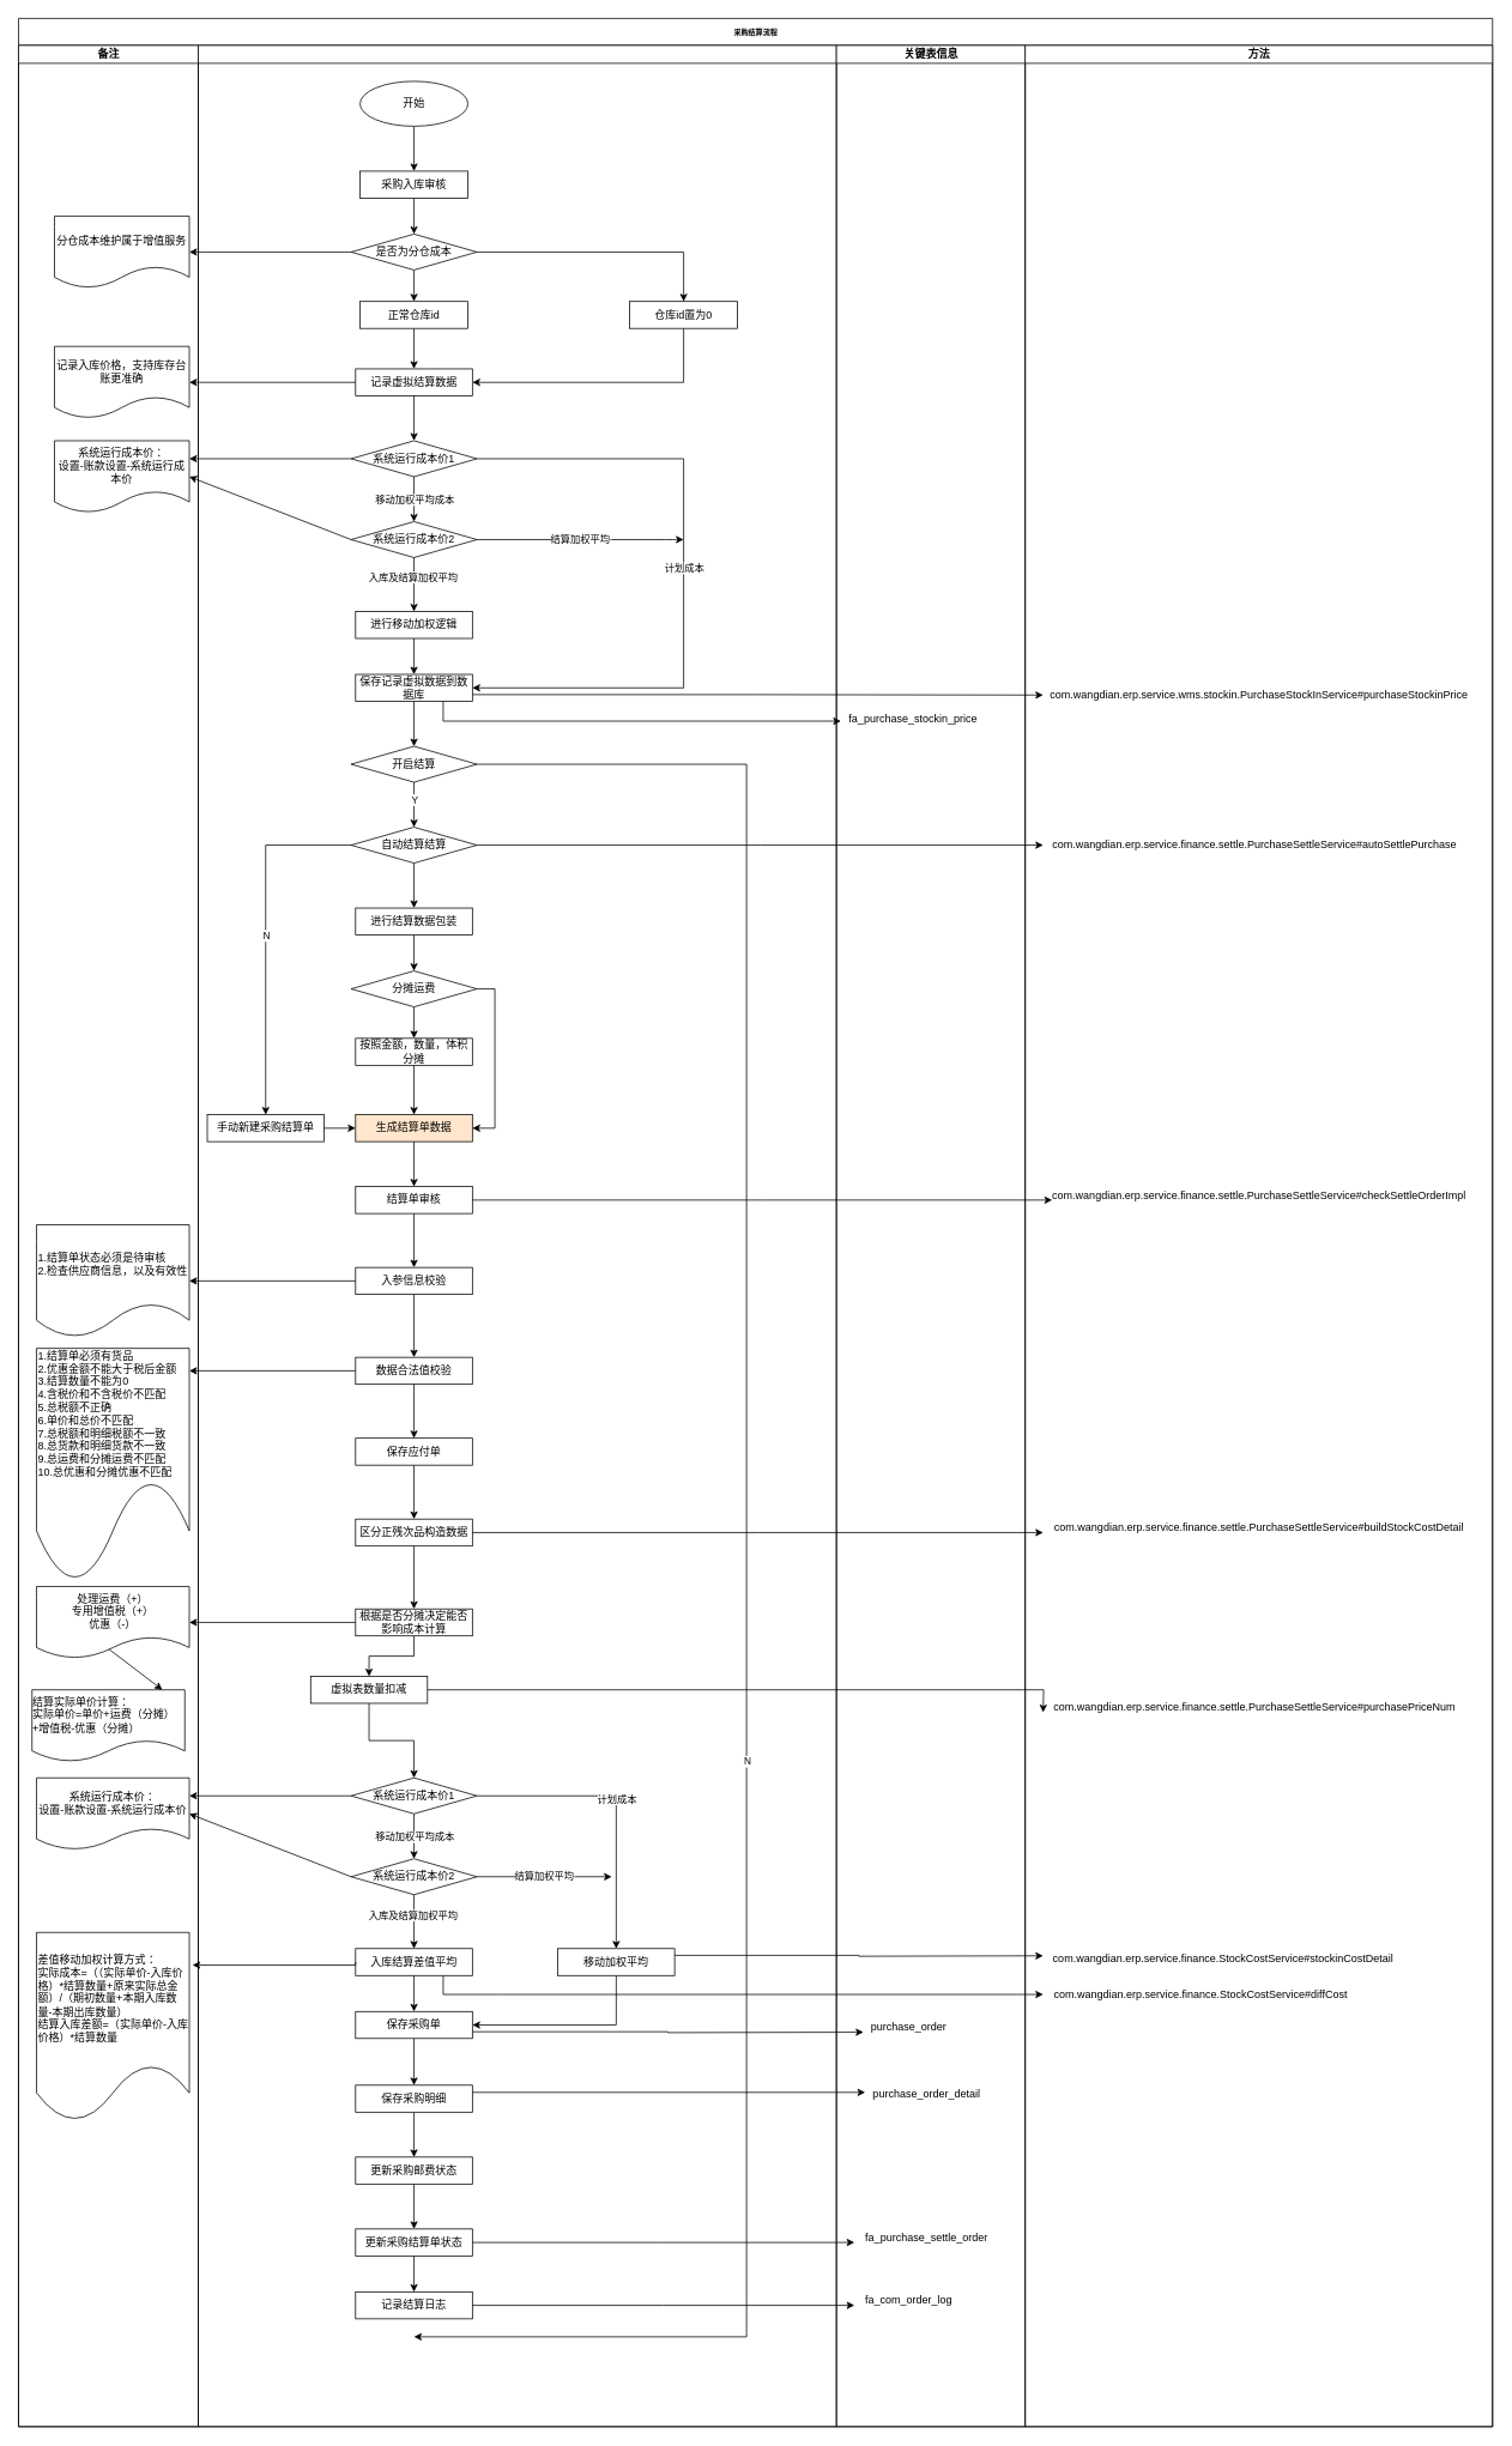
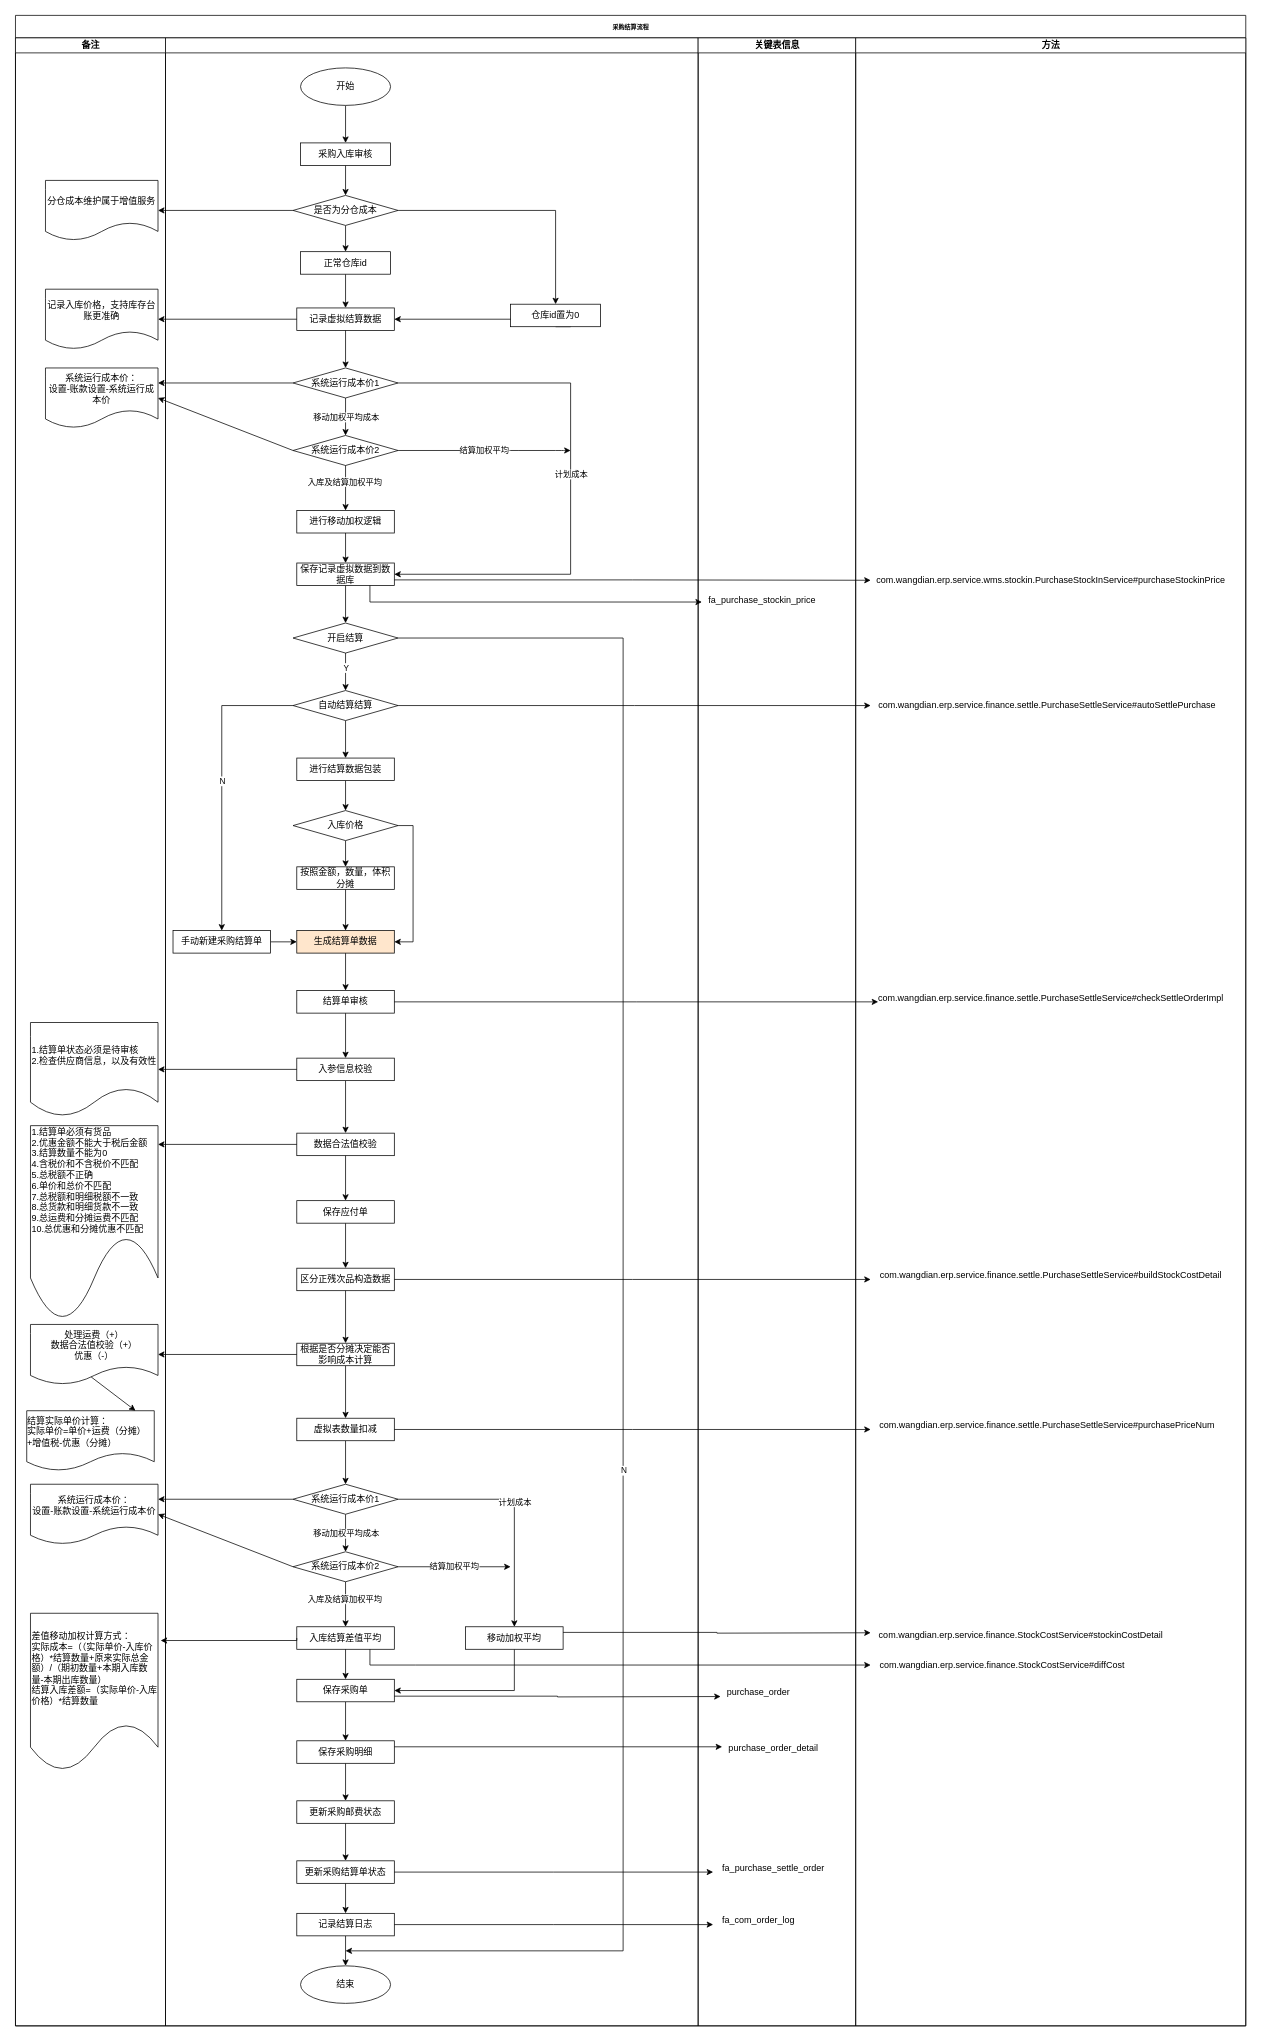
- <mxCell id="33" value="仓库id置为0" style="rounded=0;whiteSpace=wrap;html=1;" vertex="1" parent="15"><mxGeometry x="480" y="285" width="120" height="30" as="geometry" /></mxCell>
+ <mxCell id="33" value="仓库id置为0" style="rounded=0;whiteSpace=wrap;html=1;" vertex="1" parent="15"><mxGeometry x="460" y="355" width="120" height="30" as="geometry" /></mxCell>
- <mxCell id="47" value="分摊运费" style="rhombus;whiteSpace=wrap;html=1;" vertex="1" parent="15"><mxGeometry x="170" y="1030" width="140" height="40" as="geometry" /></mxCell>
+ <mxCell id="47" value="入库价格" style="rhombus;whiteSpace=wrap;html=1;" vertex="1" parent="15"><mxGeometry x="170" y="1030" width="140" height="40" as="geometry" /></mxCell>
- <mxCell id="9" value="处理运费（+）&lt;br&gt;专用增值税（+）&lt;br&gt;优惠（-）" style="shape=document;whiteSpace=wrap;html=1;boundedLbl=1;" vertex="1" parent="3"><mxGeometry x="20" y="1715" width="170" height="80" as="geometry" /></mxCell>
+ <mxCell id="9" value="处理运费（+）&lt;br&gt;数据合法值校验（+）&lt;br&gt;优惠（-）" style="shape=document;whiteSpace=wrap;html=1;boundedLbl=1;" vertex="1" parent="3"><mxGeometry x="20" y="1715" width="170" height="80" as="geometry" /></mxCell>
- <mxCell id="84" value="虚拟表数量扣减" style="rounded=0;whiteSpace=wrap;html=1;" vertex="1" parent="15"><mxGeometry x="125" y="1815" width="130" height="30" as="geometry" /></mxCell>
+ <mxCell id="84" value="虚拟表数量扣减" style="rounded=0;whiteSpace=wrap;html=1;" vertex="1" parent="15"><mxGeometry x="175" y="1840" width="130" height="30" as="geometry" /></mxCell>
+ <mxCell id="93" style="edgeStyle=orthogonalEdgeStyle;rounded=0;orthogonalLoop=1;jettySize=auto;html=1;exitX=0.5;exitY=1;exitDx=0;exitDy=0;entryX=0.5;entryY=0;entryDx=0;entryDy=0;" edge="1" parent="15" source="94" target="95"><mxGeometry relative="1" as="geometry" /></mxCell>
+ <mxCell id="95" value="结束" style="ellipse;whiteSpace=wrap;html=1;" parent="15" vertex="1"><mxGeometry x="180" y="2570" width="120" height="50" as="geometry" /></mxCell>
